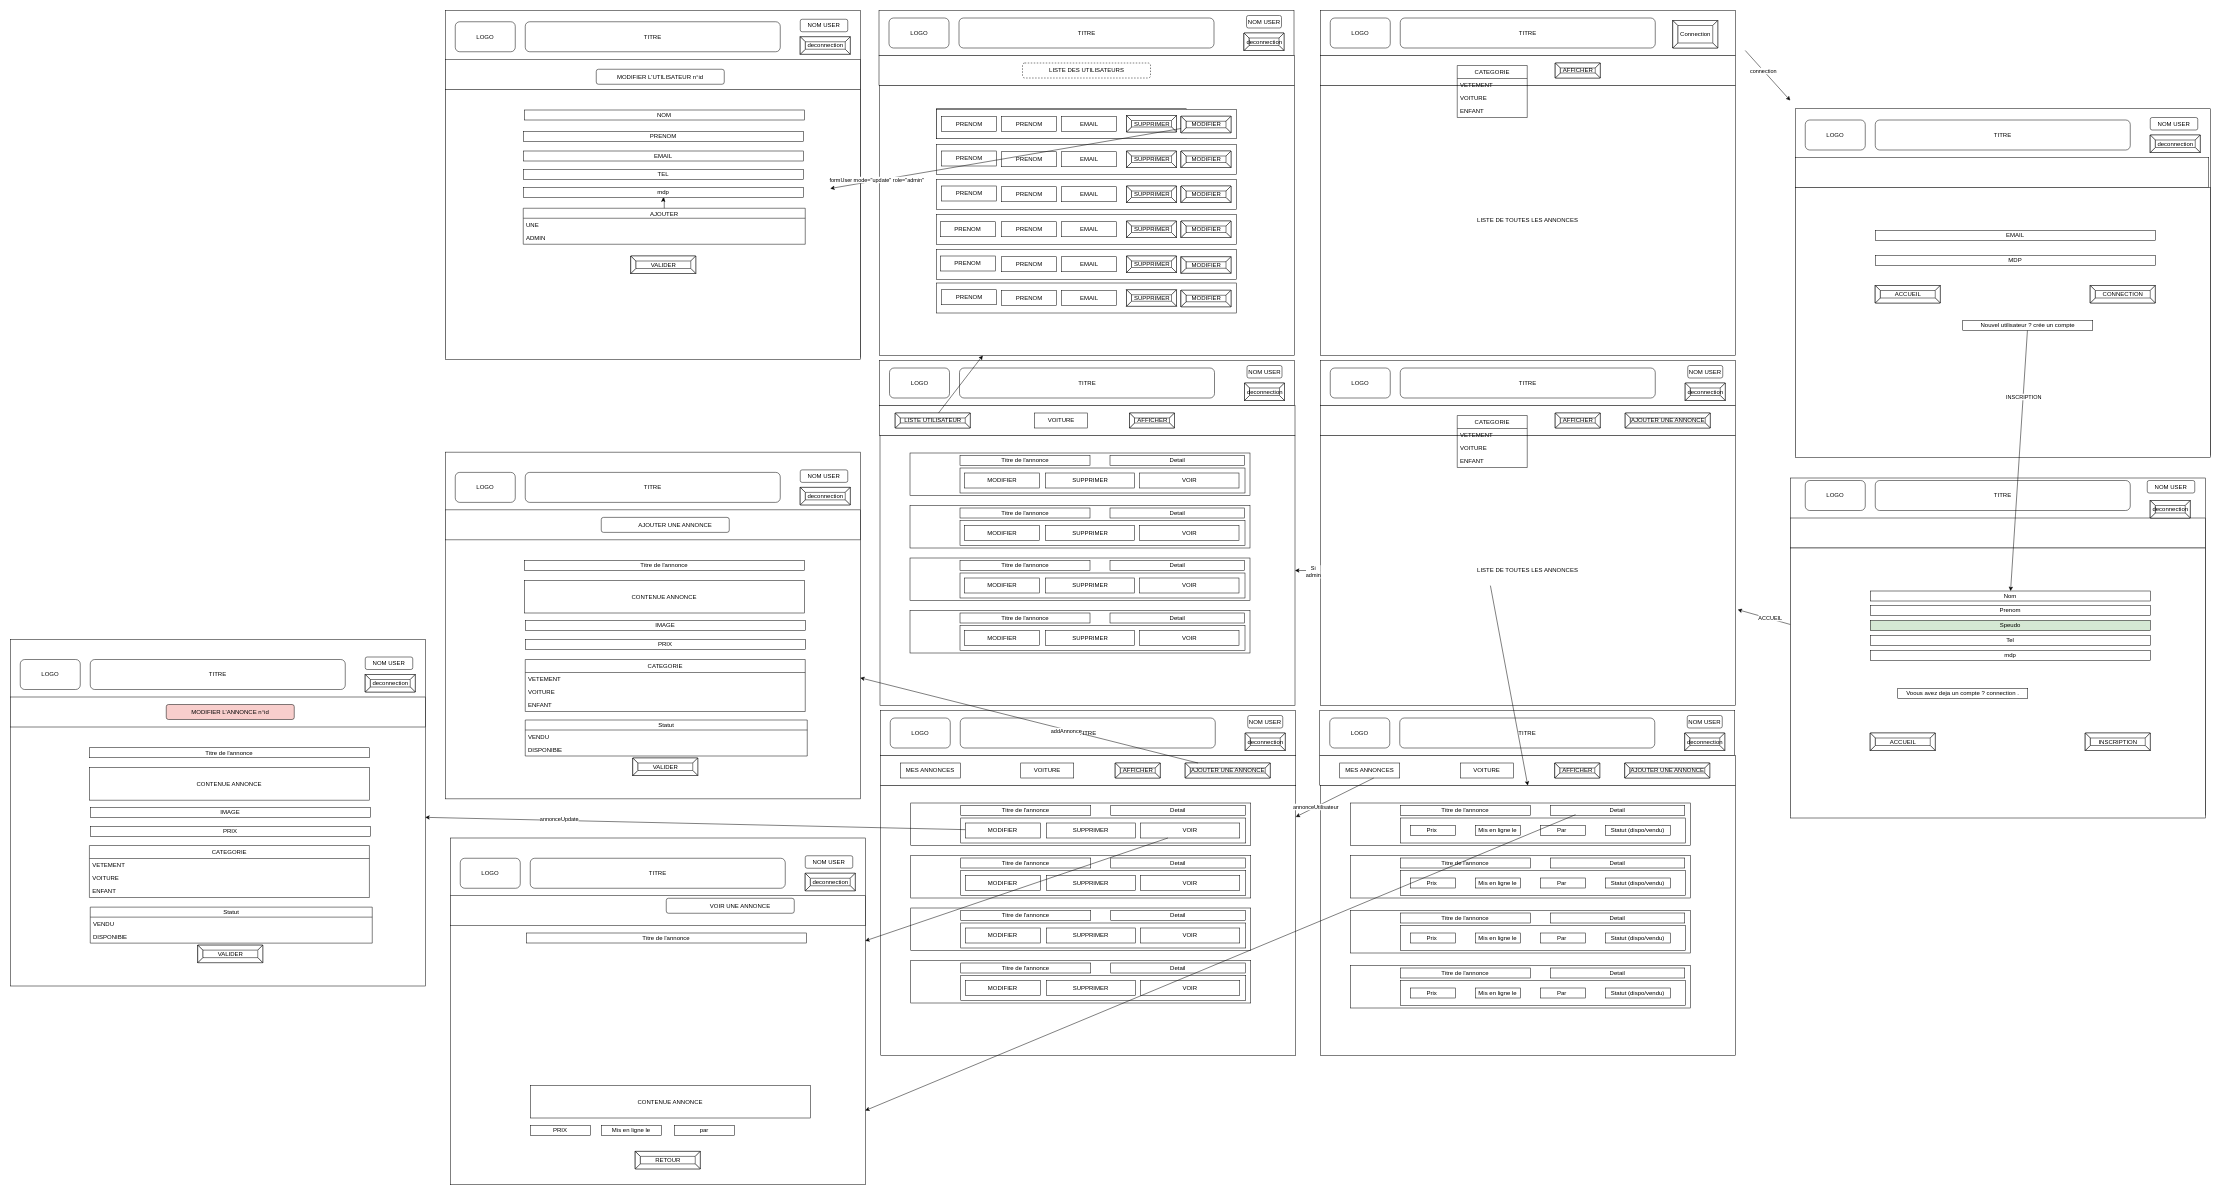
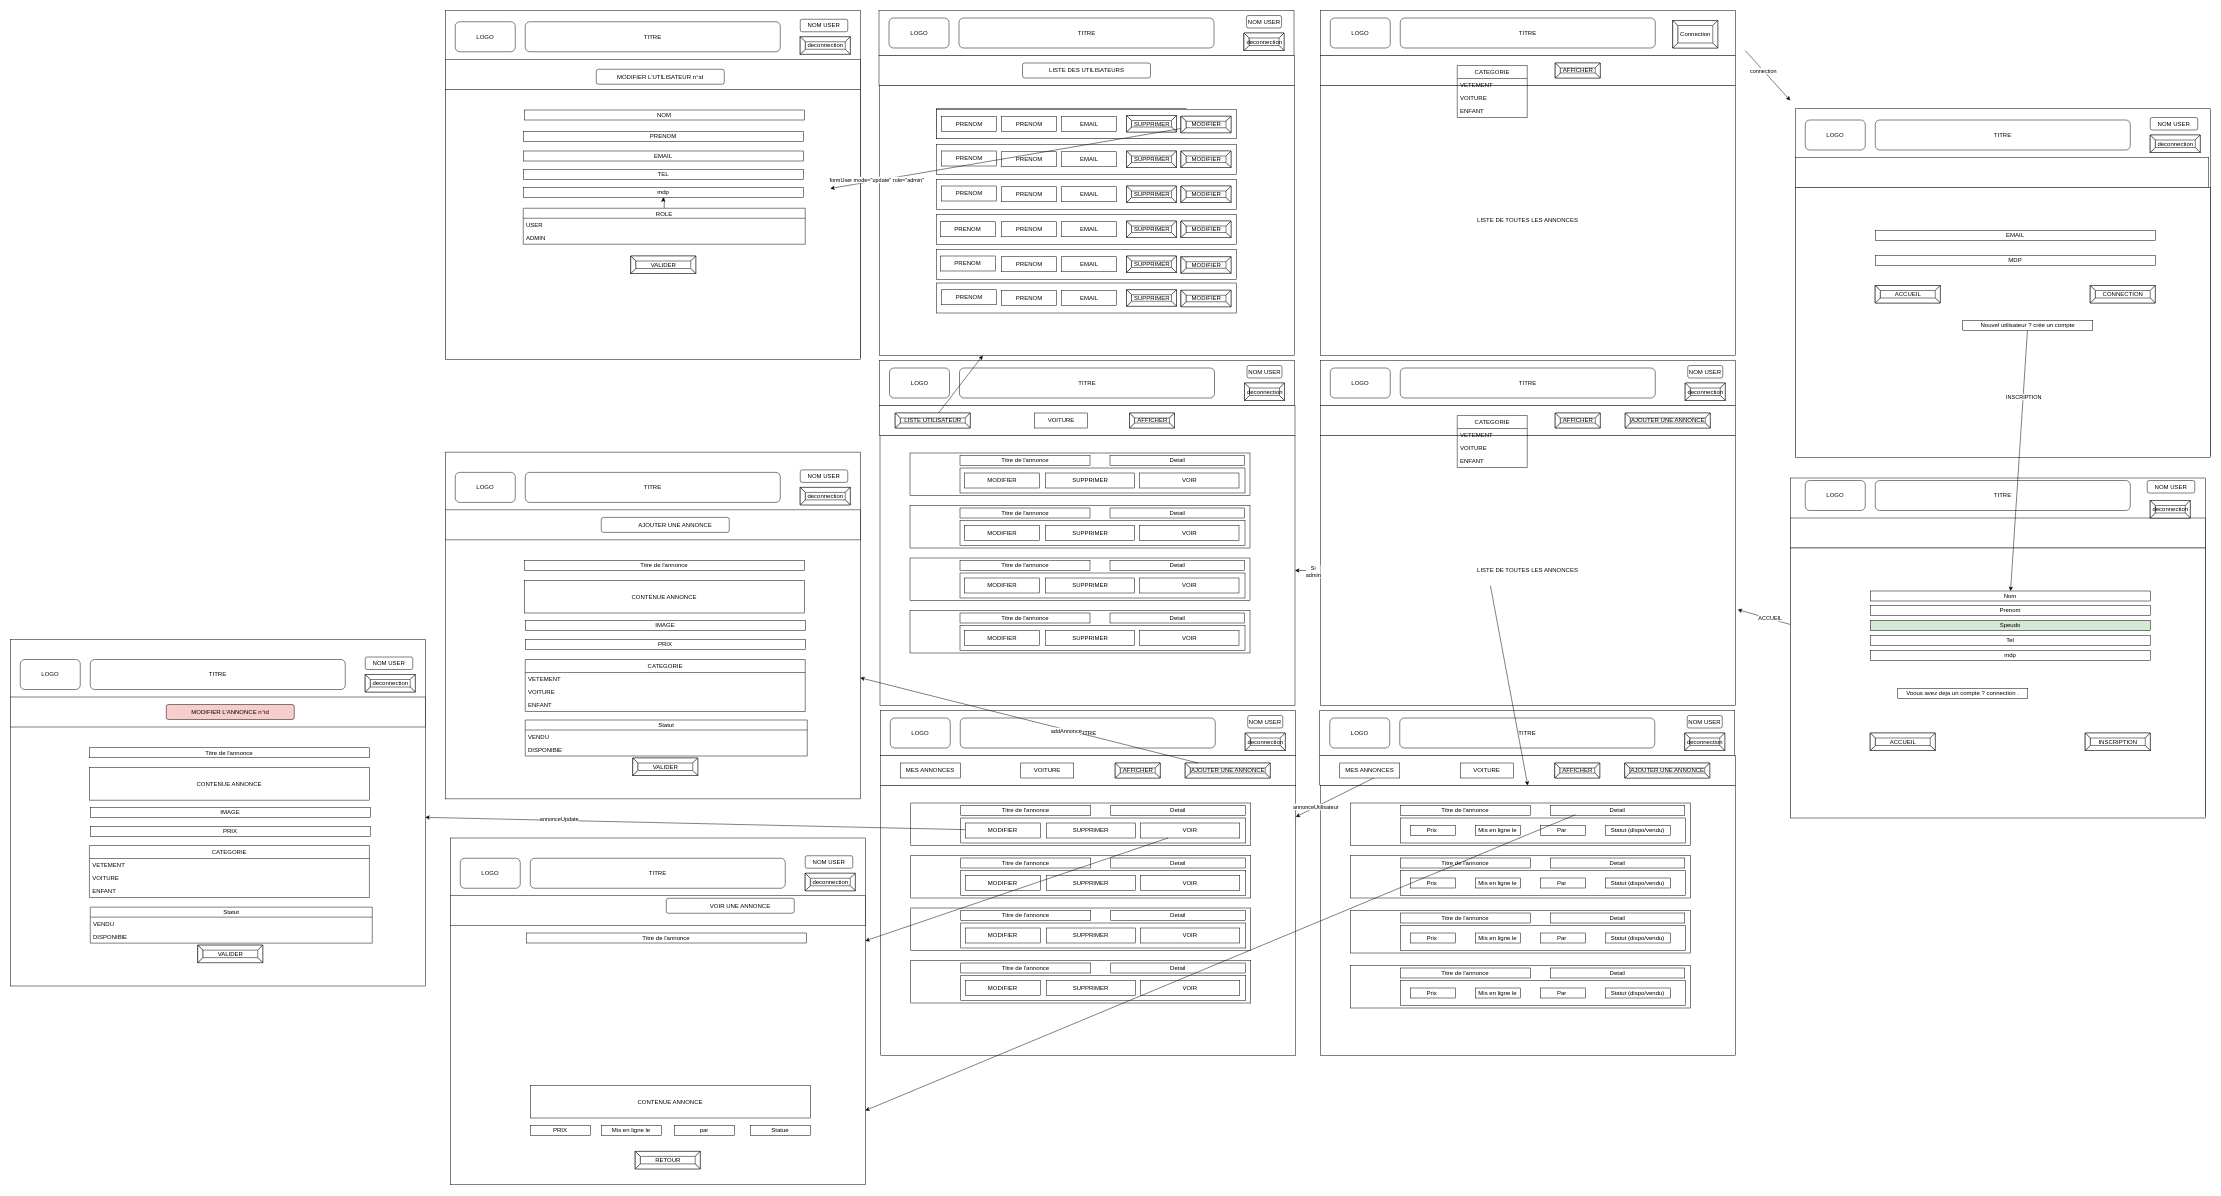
- <mxCell id="202" value="LISTE DES UTILISATEURS" style="rounded=1;whiteSpace=wrap;html=1;dashed=1;" vertex="1" parent="1"><mxGeometry x="2044.5" y="125" width="256" height="30" as="geometry" /></mxCell>
+ <mxCell id="202" value="LISTE DES UTILISATEURS" style="rounded=1;whiteSpace=wrap;html=1;" vertex="1" parent="1"><mxGeometry x="2044.5" y="125" width="256" height="30" as="geometry" /></mxCell>
- <mxCell id="261" value="AJOUTER" style="swimlane;fontStyle=0;childLayout=stackLayout;horizontal=1;startSize=20;fillColor=none;horizontalStack=0;resizeParent=1;resizeParentMax=0;resizeLast=0;collapsible=1;marginBottom=0;" vertex="1" parent="1"><mxGeometry x="1046" y="415.5" width="564" height="72" as="geometry"><mxRectangle x="-1654" y="356" width="70" height="20" as="alternateBounds" /></mxGeometry></mxCell>
+ <mxCell id="261" value="ROLE" style="swimlane;fontStyle=0;childLayout=stackLayout;horizontal=1;startSize=20;fillColor=none;horizontalStack=0;resizeParent=1;resizeParentMax=0;resizeLast=0;collapsible=1;marginBottom=0;" vertex="1" parent="1"><mxGeometry x="1046" y="415.5" width="564" height="72" as="geometry"><mxRectangle x="-1654" y="356" width="70" height="20" as="alternateBounds" /></mxGeometry></mxCell>
- <mxCell id="262" value="UNE" style="text;strokeColor=none;fillColor=none;align=left;verticalAlign=top;spacingLeft=4;spacingRight=4;overflow=hidden;rotatable=0;points=[[0,0.5],[1,0.5]];portConstraint=eastwest;" vertex="1" parent="261"><mxGeometry y="20" width="564" height="26" as="geometry" /></mxCell>
+ <mxCell id="262" value="USER" style="text;strokeColor=none;fillColor=none;align=left;verticalAlign=top;spacingLeft=4;spacingRight=4;overflow=hidden;rotatable=0;points=[[0,0.5],[1,0.5]];portConstraint=eastwest;" vertex="1" parent="261"><mxGeometry y="20" width="564" height="26" as="geometry" /></mxCell>
+ <mxCell id="328" value="Statue" style="rounded=0;whiteSpace=wrap;html=1;" vertex="1" parent="1"><mxGeometry x="1500" y="2250" width="120" height="20" as="geometry" /></mxCell>
